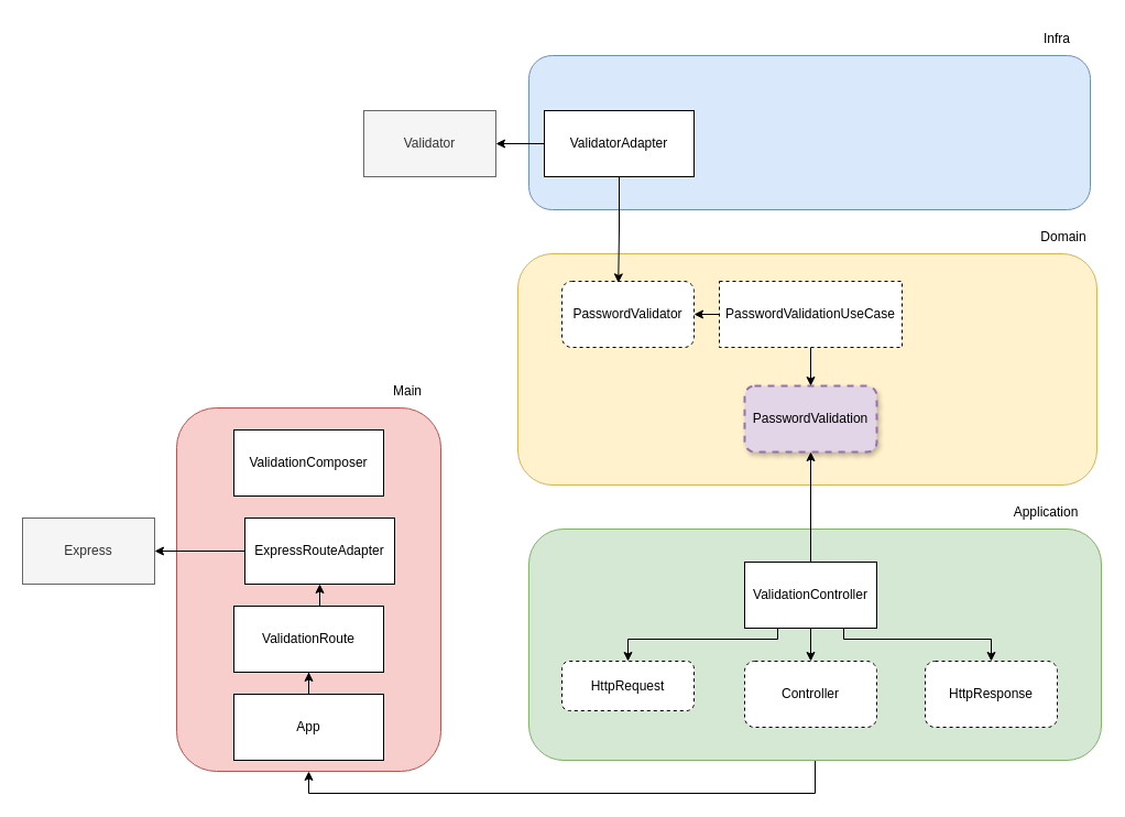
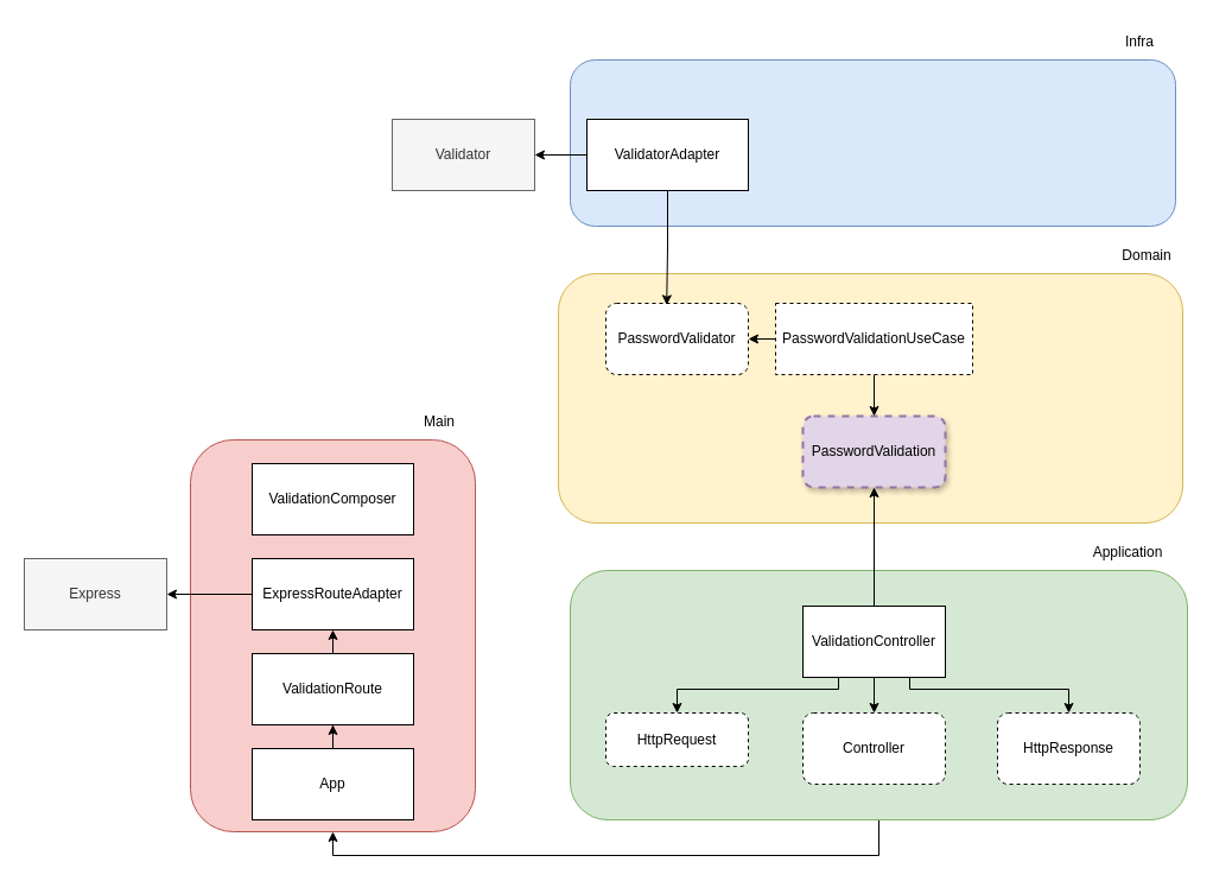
- <mxCell id="34" value="ExpressRouteAdapter" style="rounded=0;whiteSpace=wrap;html=1;" vertex="1" parent="1"><mxGeometry x="222" y="470" width="136" height="60" as="geometry" /></mxCell>
+ <mxCell id="34" value="ExpressRouteAdapter" style="rounded=0;whiteSpace=wrap;html=1;" vertex="1" parent="1"><mxGeometry x="212" y="470" width="136" height="60" as="geometry" /></mxCell>
